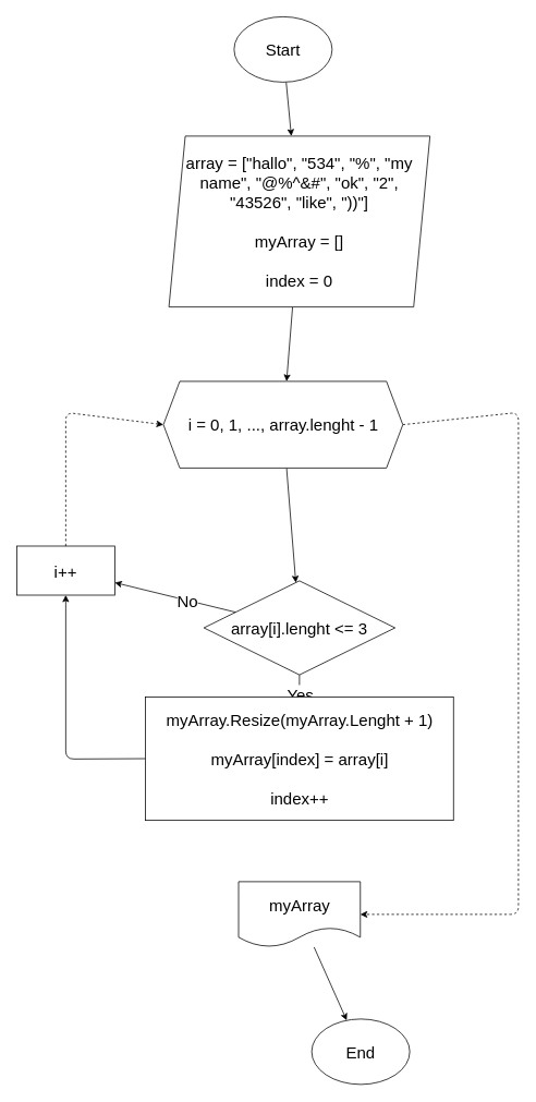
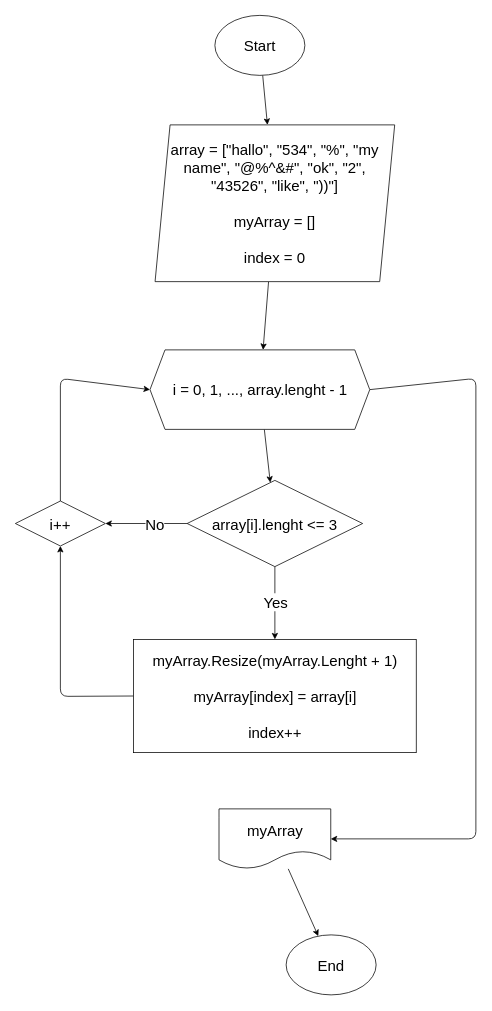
- <mxCell id="15" value="" style="endArrow=classic;html=1;fontSize=20;exitX=0.5;exitY=0;exitDx=0;exitDy=0;entryX=0;entryY=0.5;entryDx=0;entryDy=0;dashed=1;" edge="1" parent="1" source="14" target="8"><mxGeometry width="50" height="50" relative="1" as="geometry"><mxPoint x="78" y="571" as="sourcePoint" /><mxPoint x="128" y="521" as="targetPoint" /><Array as="points"><mxPoint x="80" y="504" /></Array></mxGeometry></mxCell>
+ <mxCell id="15" value="" style="endArrow=classic;html=1;fontSize=20;exitX=0.5;exitY=0;exitDx=0;exitDy=0;entryX=0;entryY=0.5;entryDx=0;entryDy=0;" edge="1" parent="1" source="14" target="8"><mxGeometry width="50" height="50" relative="1" as="geometry"><mxPoint x="78" y="571" as="sourcePoint" /><mxPoint x="128" y="521" as="targetPoint" /><Array as="points"><mxPoint x="80" y="504" /></Array></mxGeometry></mxCell>
- <mxCell id="14" value="i++" style="rounded=0;whiteSpace=wrap;html=1;fontSize=20;" vertex="1" parent="1"><mxGeometry x="20" y="667.5" width="120" height="60" as="geometry" /></mxCell>
+ <mxCell id="14" value="i++" style="rhombus;whiteSpace=wrap;html=1;fontSize=20;" vertex="1" parent="1"><mxGeometry x="20" y="667.5" width="120" height="60" as="geometry" /></mxCell>
- <mxCell id="13" value="array[i].lenght &amp;lt;= 3" style="rhombus;whiteSpace=wrap;html=1;fontSize=20;" vertex="1" parent="1"><mxGeometry x="249" y="710" width="234" height="115" as="geometry" /></mxCell>
+ <mxCell id="13" value="array[i].lenght &amp;lt;= 3" style="rhombus;whiteSpace=wrap;html=1;fontSize=20;" vertex="1" parent="1"><mxGeometry x="249" y="640" width="234" height="115" as="geometry" /></mxCell>
- <mxCell id="7" style="edgeStyle=none;html=1;exitX=1;exitY=0.5;exitDx=0;exitDy=0;entryX=1;entryY=0.5;entryDx=0;entryDy=0;fontSize=20;dashed=1;" edge="1" parent="1" source="8" target="19"><mxGeometry relative="1" as="geometry"><Array as="points"><mxPoint x="634" y="504" /><mxPoint x="634" y="1118" /></Array></mxGeometry></mxCell>
+ <mxCell id="7" style="edgeStyle=none;html=1;exitX=1;exitY=0.5;exitDx=0;exitDy=0;entryX=1;entryY=0.5;entryDx=0;entryDy=0;fontSize=20;" edge="1" parent="1" source="8" target="19"><mxGeometry relative="1" as="geometry"><Array as="points"><mxPoint x="634" y="504" /><mxPoint x="634" y="1118" /></Array></mxGeometry></mxCell>
